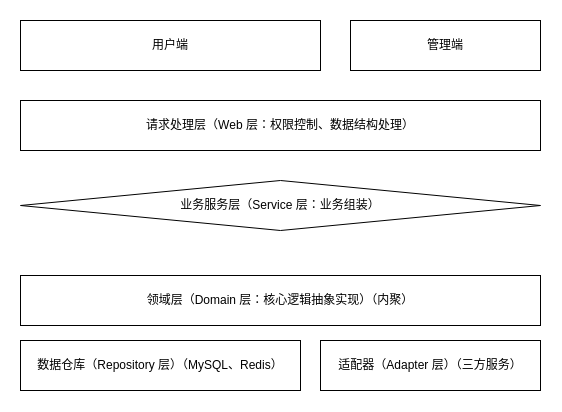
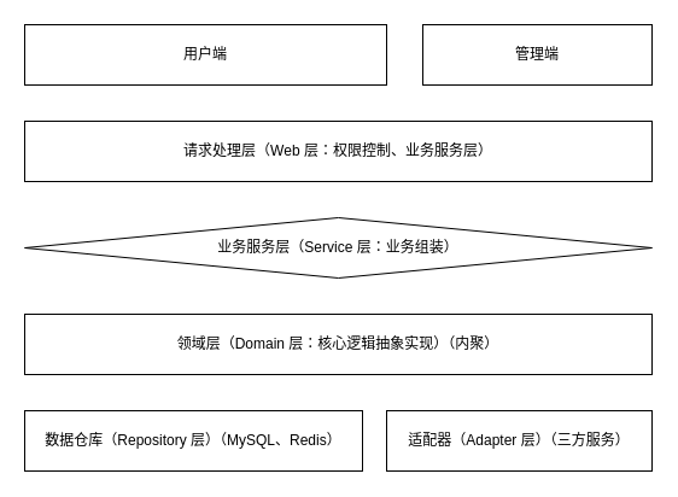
- <mxCell id="4" value="请求处理层（Web 层：权限控制、数据结构处理）" style="rounded=0;whiteSpace=wrap;html=1;" vertex="1" parent="1"><mxGeometry x="20" y="100" width="520" height="50" as="geometry" /></mxCell>
+ <mxCell id="4" value="请求处理层（Web 层：权限控制、业务服务层）" style="rounded=0;whiteSpace=wrap;html=1;" vertex="1" parent="1"><mxGeometry x="20" y="100" width="520" height="50" as="geometry" /></mxCell>
- <mxCell id="6" value="领域层（Domain 层：核心逻辑抽象实现）（内聚）" style="rounded=0;whiteSpace=wrap;html=1;" vertex="1" parent="1"><mxGeometry x="20" y="275" width="520" height="50" as="geometry" /></mxCell>
+ <mxCell id="6" value="领域层（Domain 层：核心逻辑抽象实现）（内聚）" style="rounded=0;whiteSpace=wrap;html=1;" vertex="1" parent="1"><mxGeometry x="20" y="260" width="520" height="50" as="geometry" /></mxCell>
